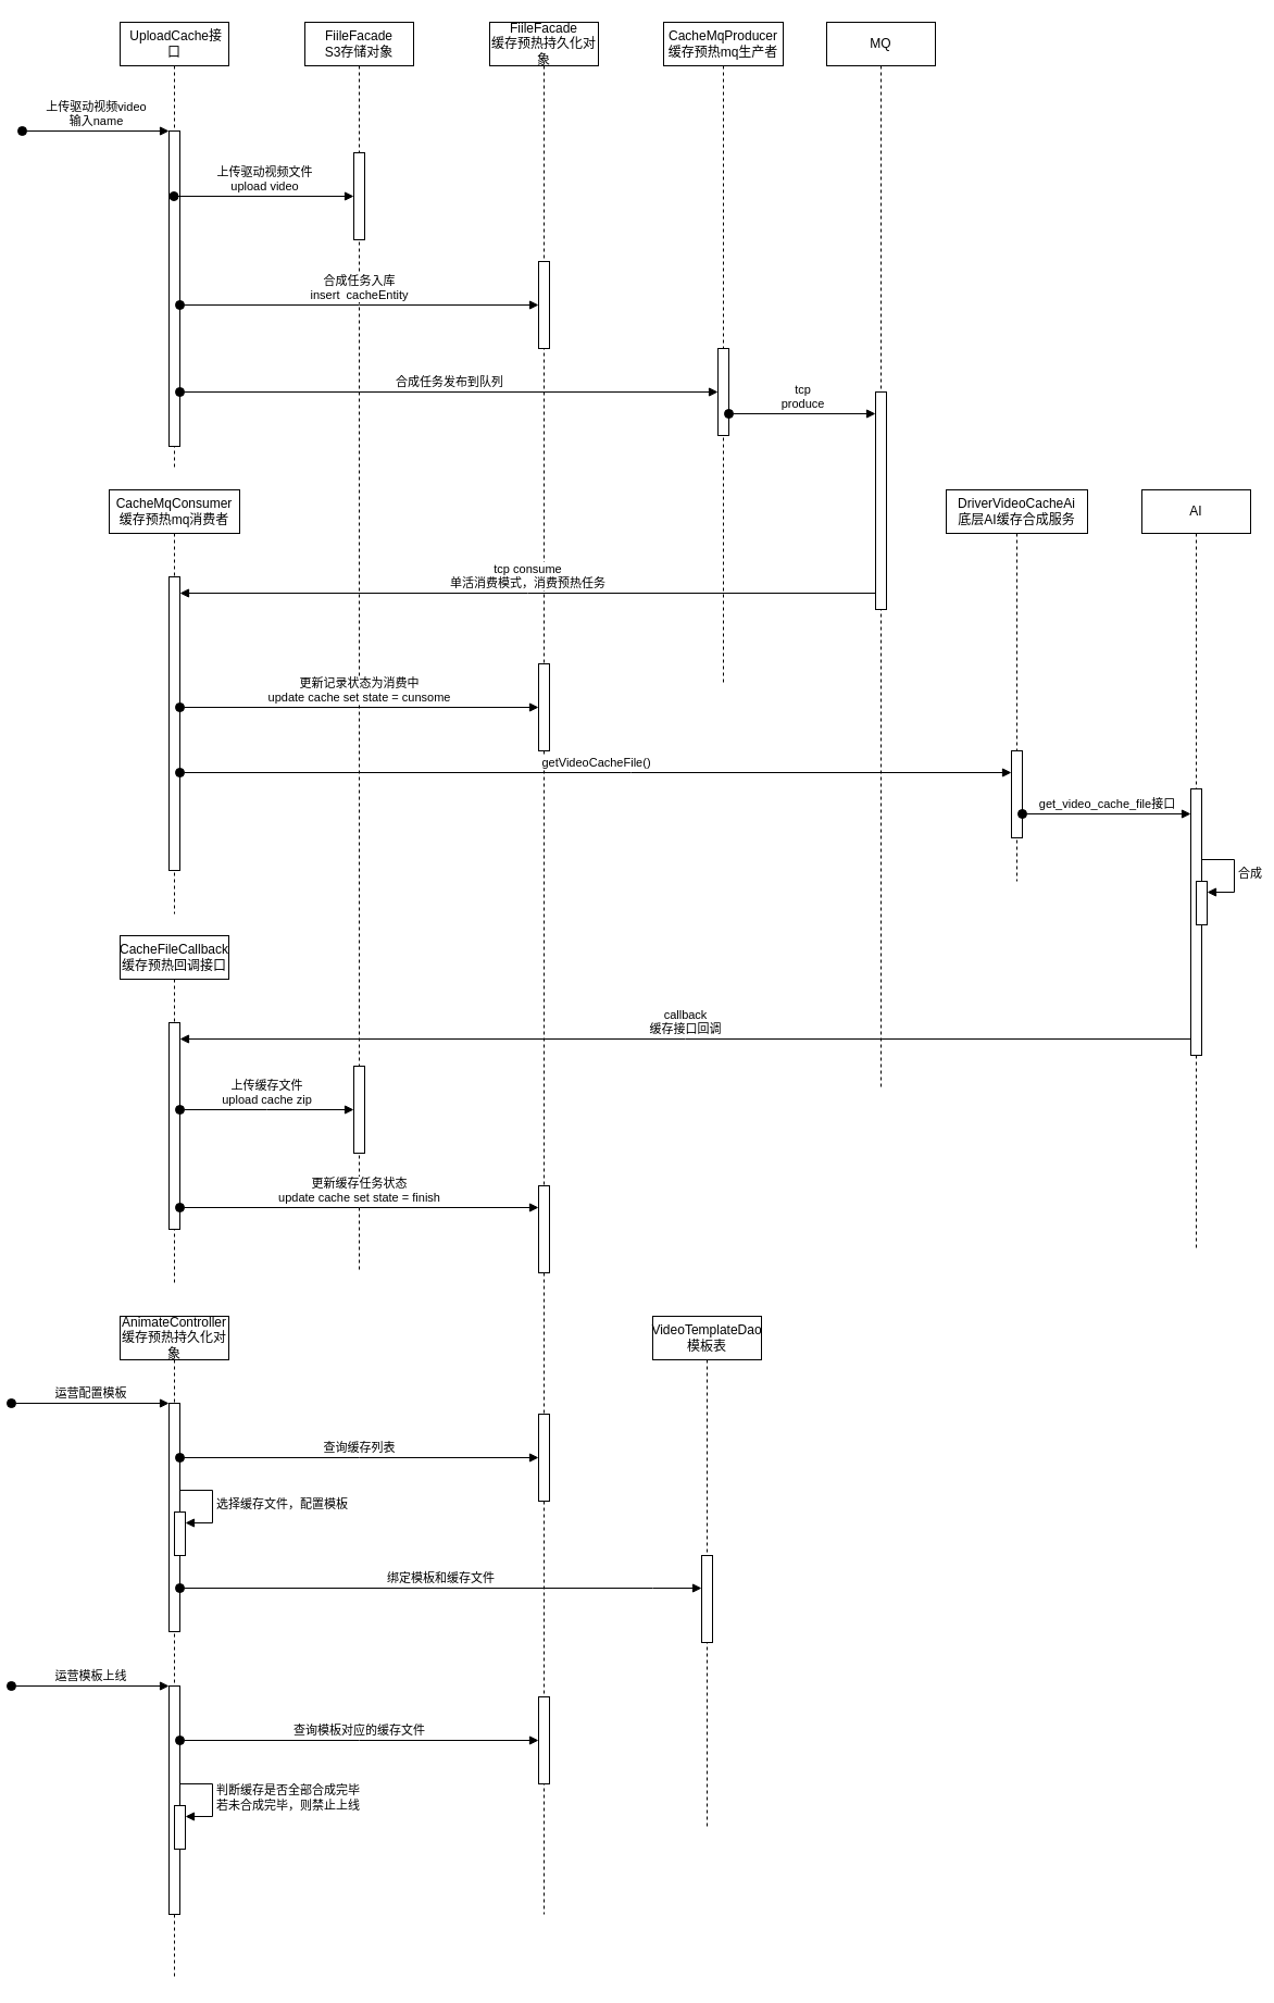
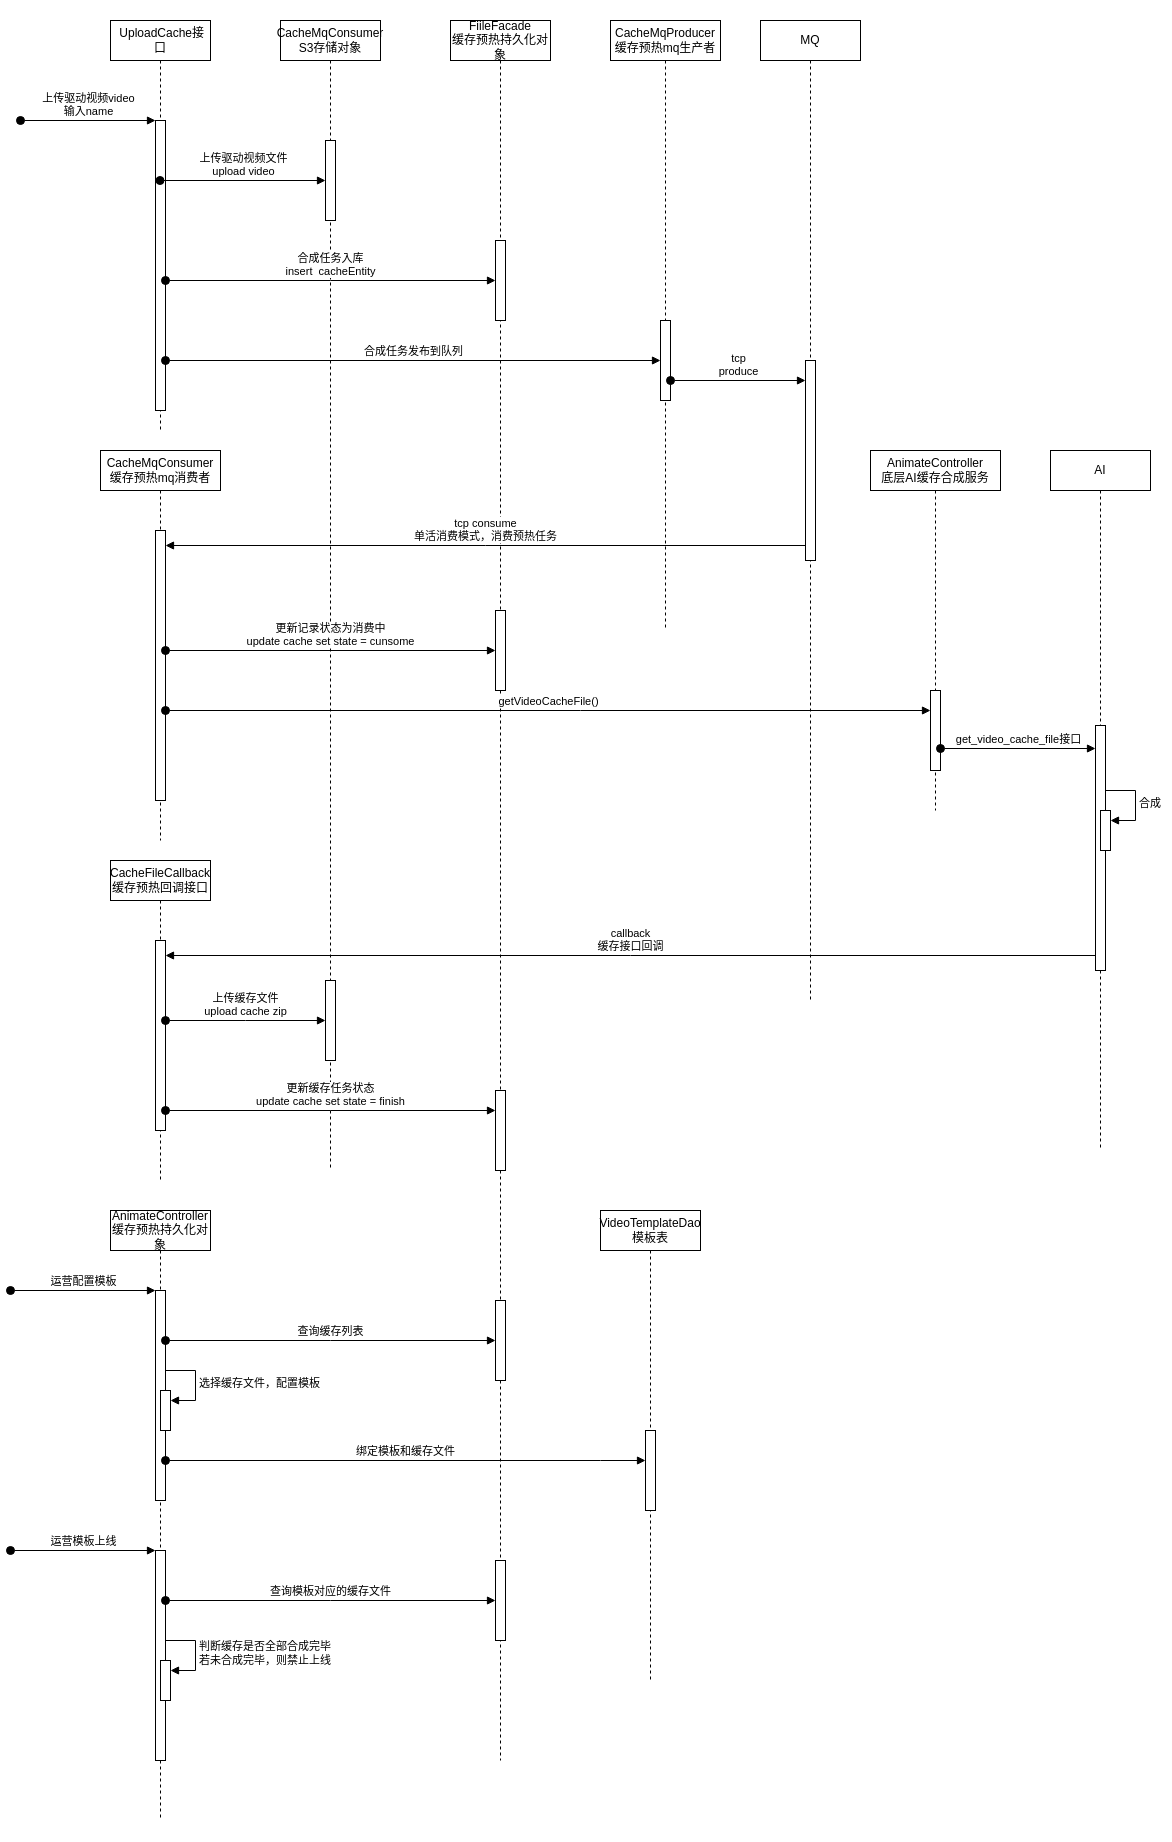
- <mxCell id="5" value="FiileFacade&lt;br&gt;S3存储对象" style="shape=umlLifeline;perimeter=lifelinePerimeter;whiteSpace=wrap;html=1;container=1;dropTarget=0;collapsible=0;recursiveResize=0;outlineConnect=0;portConstraint=eastwest;newEdgeStyle={&quot;edgeStyle&quot;:&quot;elbowEdgeStyle&quot;,&quot;elbow&quot;:&quot;vertical&quot;,&quot;curved&quot;:0,&quot;rounded&quot;:0};" vertex="1" parent="1"><mxGeometry x="200" y="20" width="100" height="1150" as="geometry" /></mxCell>
+ <mxCell id="5" value="CacheMqConsumer&lt;br&gt;S3存储对象" style="shape=umlLifeline;perimeter=lifelinePerimeter;whiteSpace=wrap;html=1;container=1;dropTarget=0;collapsible=0;recursiveResize=0;outlineConnect=0;portConstraint=eastwest;newEdgeStyle={&quot;edgeStyle&quot;:&quot;elbowEdgeStyle&quot;,&quot;elbow&quot;:&quot;vertical&quot;,&quot;curved&quot;:0,&quot;rounded&quot;:0};" vertex="1" parent="1"><mxGeometry x="200" y="20" width="100" height="1150" as="geometry" /></mxCell>
- <mxCell id="26" value="DriverVideoCacheAi&lt;br&gt;底层AI缓存合成服务" style="shape=umlLifeline;perimeter=lifelinePerimeter;whiteSpace=wrap;html=1;container=1;dropTarget=0;collapsible=0;recursiveResize=0;outlineConnect=0;portConstraint=eastwest;newEdgeStyle={&quot;edgeStyle&quot;:&quot;elbowEdgeStyle&quot;,&quot;elbow&quot;:&quot;vertical&quot;,&quot;curved&quot;:0,&quot;rounded&quot;:0};" vertex="1" parent="1"><mxGeometry x="790" y="450" width="130" height="360" as="geometry" /></mxCell>
+ <mxCell id="26" value="AnimateController&lt;br&gt;底层AI缓存合成服务" style="shape=umlLifeline;perimeter=lifelinePerimeter;whiteSpace=wrap;html=1;container=1;dropTarget=0;collapsible=0;recursiveResize=0;outlineConnect=0;portConstraint=eastwest;newEdgeStyle={&quot;edgeStyle&quot;:&quot;elbowEdgeStyle&quot;,&quot;elbow&quot;:&quot;vertical&quot;,&quot;curved&quot;:0,&quot;rounded&quot;:0};" vertex="1" parent="1"><mxGeometry x="790" y="450" width="130" height="360" as="geometry" /></mxCell>
